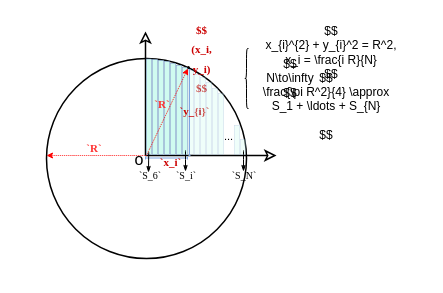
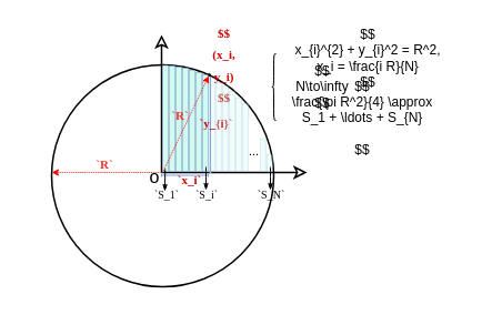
- <mxCell id="20" value="&lt;font size=&quot;1&quot;&gt;`S_6`&lt;/font&gt;" style="text;html=1;strokeColor=none;fillColor=none;align=center;verticalAlign=middle;whiteSpace=wrap;rounded=0;fontSize=16;fontFamily=Comic Sans MS;" parent="1" vertex="1"><mxGeometry x="136.75" y="168" width="25.5" height="10" as="geometry" /></mxCell>
+ <mxCell id="20" value="&lt;font size=&quot;1&quot;&gt;`S_1`&lt;/font&gt;" style="text;html=1;strokeColor=none;fillColor=none;align=center;verticalAlign=middle;whiteSpace=wrap;rounded=0;fontSize=16;fontFamily=Comic Sans MS;" parent="1" vertex="1"><mxGeometry x="136.75" y="168" width="25.5" height="10" as="geometry" /></mxCell>
